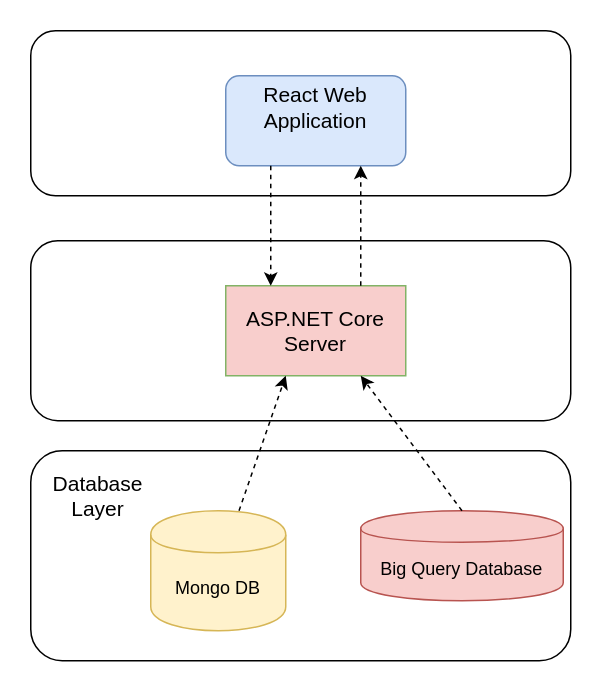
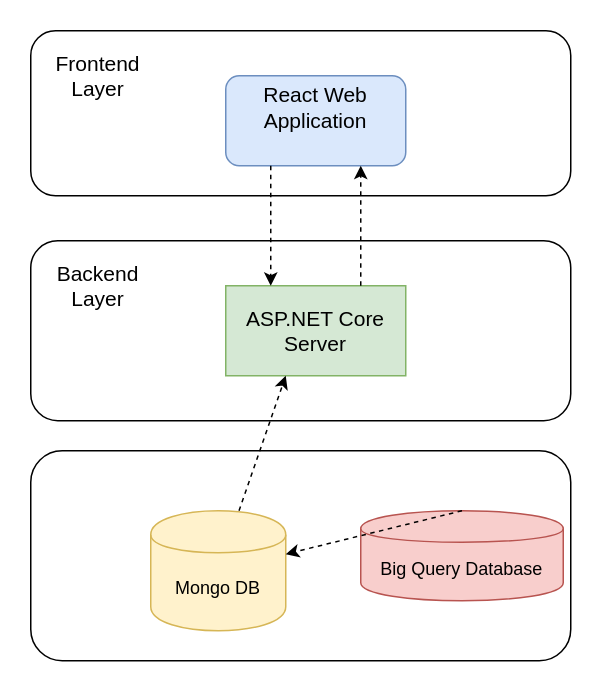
+ <mxCell id="10" value="&lt;div&gt;Frontend&lt;/div&gt;&lt;div&gt;Layer&lt;br&gt;&lt;/div&gt;" style="text;html=1;strokeColor=none;fillColor=none;align=center;verticalAlign=middle;whiteSpace=wrap;rounded=0;fontStyle=0;fontSize=14;" vertex="1" parent="1"><mxGeometry x="30" y="30" width="70" height="40" as="geometry" /></mxCell>
+ <mxCell id="8" value="Backend Layer" style="text;html=1;strokeColor=none;fillColor=none;align=center;verticalAlign=middle;whiteSpace=wrap;rounded=0;fontStyle=0;fontSize=14;" vertex="1" parent="1"><mxGeometry x="30" y="170" width="70" height="40" as="geometry" /></mxCell>
- <mxCell id="9" value="ASP.NET Core Server" style="rounded=0;whiteSpace=wrap;html=1;fillColor=#f8cecc;fontSize=14;strokeColor=#82b366;" vertex="1" parent="1"><mxGeometry x="150" y="190" width="120" height="60" as="geometry" /></mxCell>
+ <mxCell id="9" value="ASP.NET Core Server" style="rounded=0;whiteSpace=wrap;html=1;fillColor=#d5e8d4;fontSize=14;strokeColor=#82b366;" vertex="1" parent="1"><mxGeometry x="150" y="190" width="120" height="60" as="geometry" /></mxCell>
- <mxCell id="15" value="" style="endArrow=classic;html=1;fontSize=14;dashed=1;entryX=0.75;entryY=1;entryDx=0;entryDy=0;exitX=0.5;exitY=0;exitDx=0;exitDy=0;" edge="1" parent="1" source="6" target="9"><mxGeometry width="50" height="50" relative="1" as="geometry"><mxPoint x="510.003" y="360" as="sourcePoint" /><mxPoint x="545.36" y="250" as="targetPoint" /></mxGeometry></mxCell>
+ <mxCell id="15" value="" style="endArrow=classic;html=1;fontSize=14;dashed=1;exitX=0.5;exitY=0;exitDx=0;exitDy=0;" edge="1" parent="1" source="6" target="5"><mxGeometry width="50" height="50" relative="1" as="geometry"><mxPoint x="510.003" y="360" as="sourcePoint" /><mxPoint x="545.36" y="250" as="targetPoint" /></mxGeometry></mxCell>
- <mxCell id="7" value="Database Layer" style="text;html=1;strokeColor=none;fillColor=none;align=center;verticalAlign=middle;whiteSpace=wrap;rounded=0;fontStyle=0;fontSize=14;" vertex="1" parent="1"><mxGeometry x="30" y="310" width="70" height="40" as="geometry" /></mxCell>
